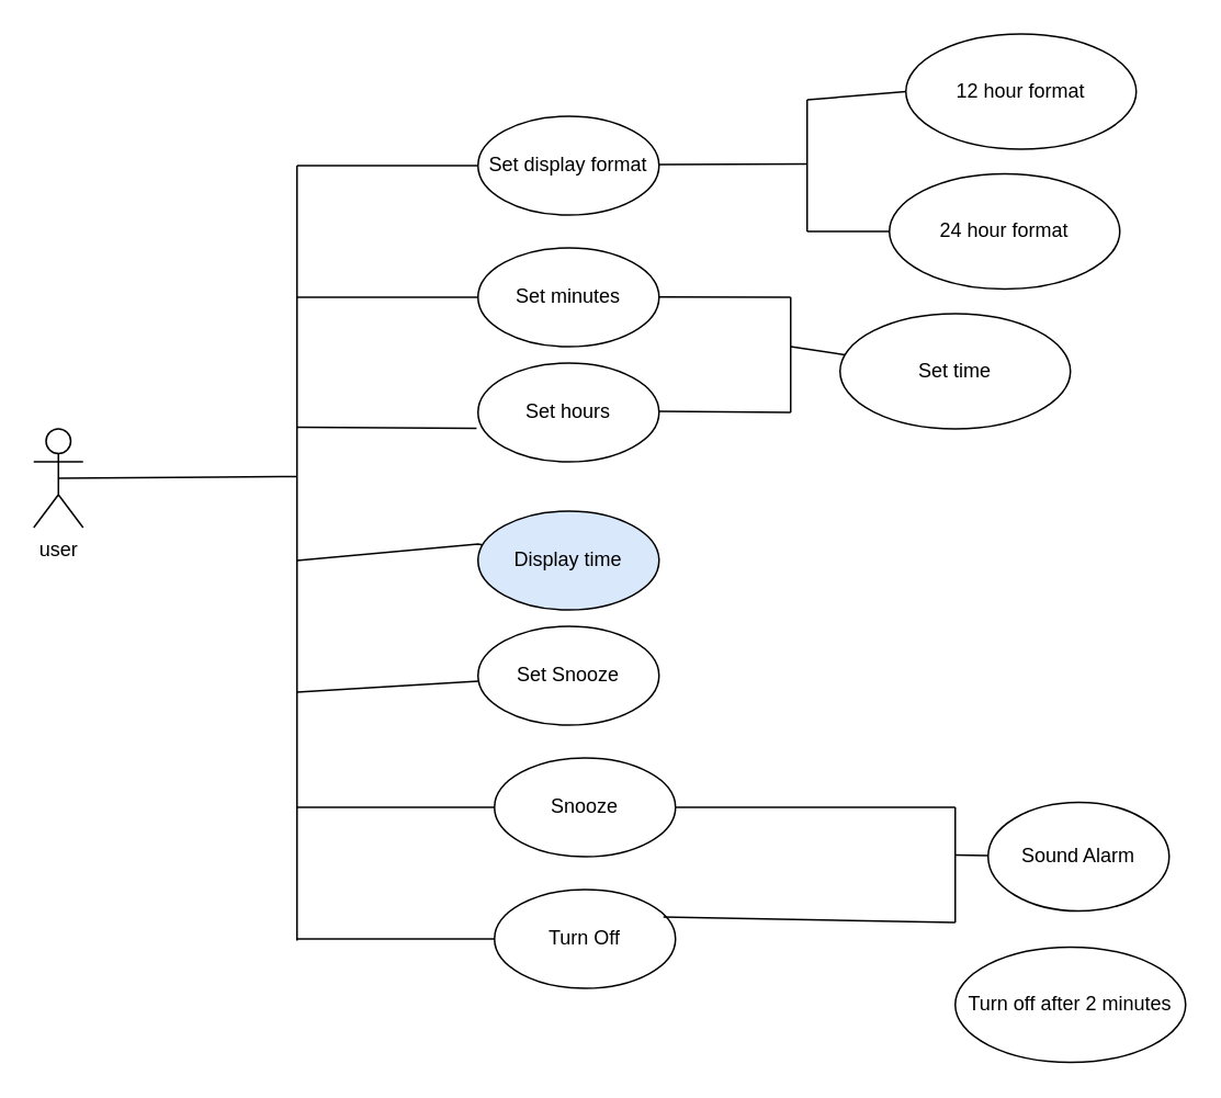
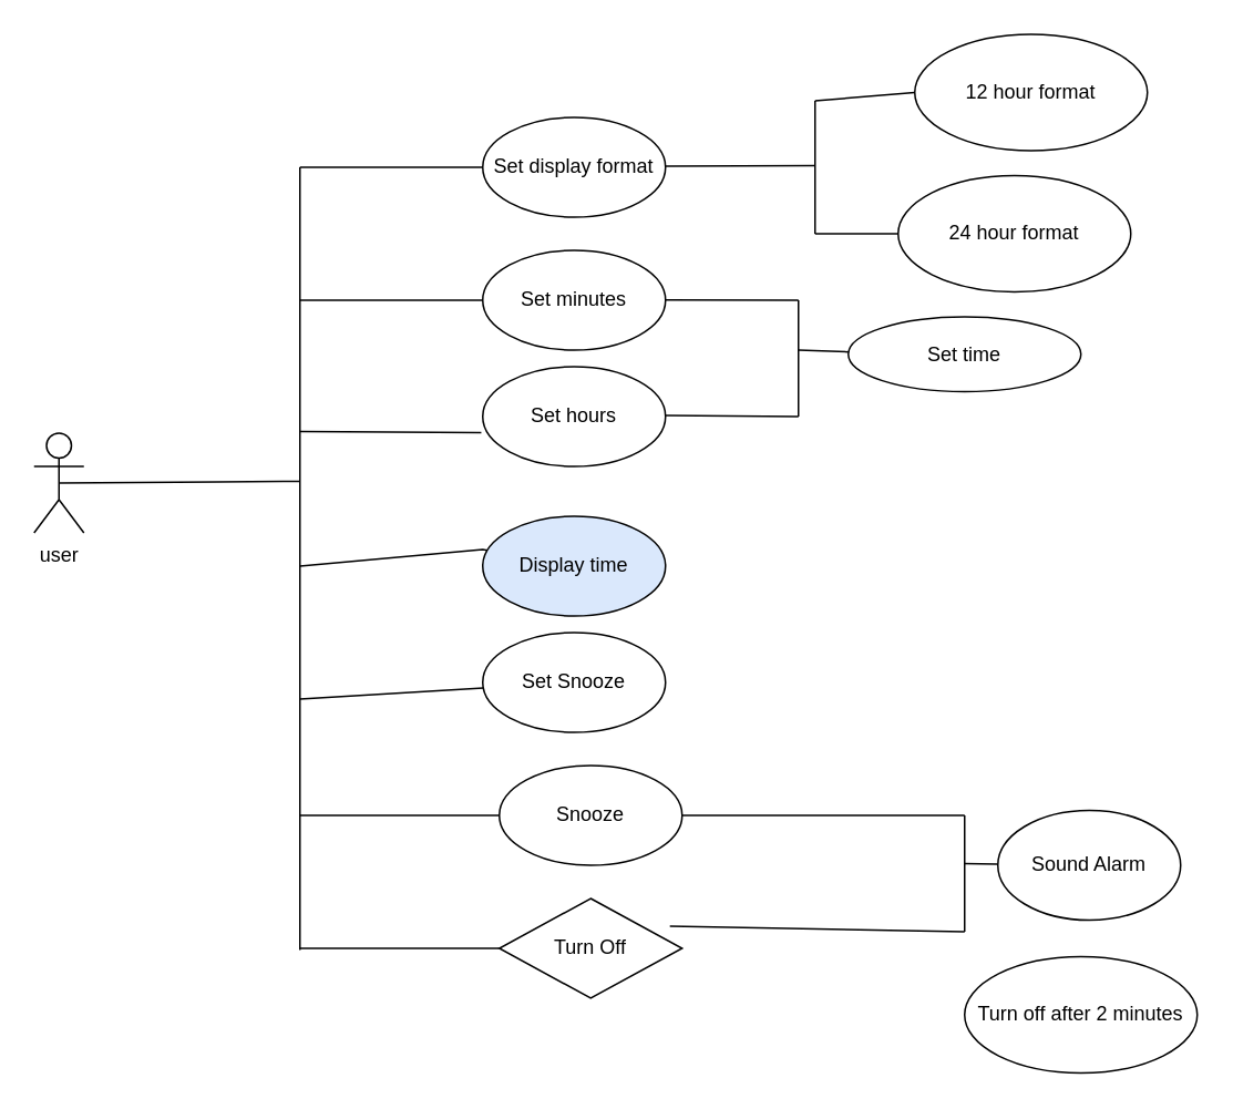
- <mxCell id="36" value="Set time" style="ellipse;whiteSpace=wrap;html=1;" vertex="1" parent="1"><mxGeometry x="510" y="190" width="140" height="70" as="geometry" /></mxCell>
+ <mxCell id="36" value="Set time" style="ellipse;whiteSpace=wrap;html=1;" vertex="1" parent="1"><mxGeometry x="510" y="190" width="140" height="45" as="geometry" /></mxCell>
- <mxCell id="19" value="Turn Off" style="ellipse;whiteSpace=wrap;html=1;" vertex="1" parent="1"><mxGeometry x="300" y="540" width="110" height="60" as="geometry" /></mxCell>
+ <mxCell id="19" value="Turn Off" style="rhombus;whiteSpace=wrap;html=1;" vertex="1" parent="1"><mxGeometry x="300" y="540" width="110" height="60" as="geometry" /></mxCell>
